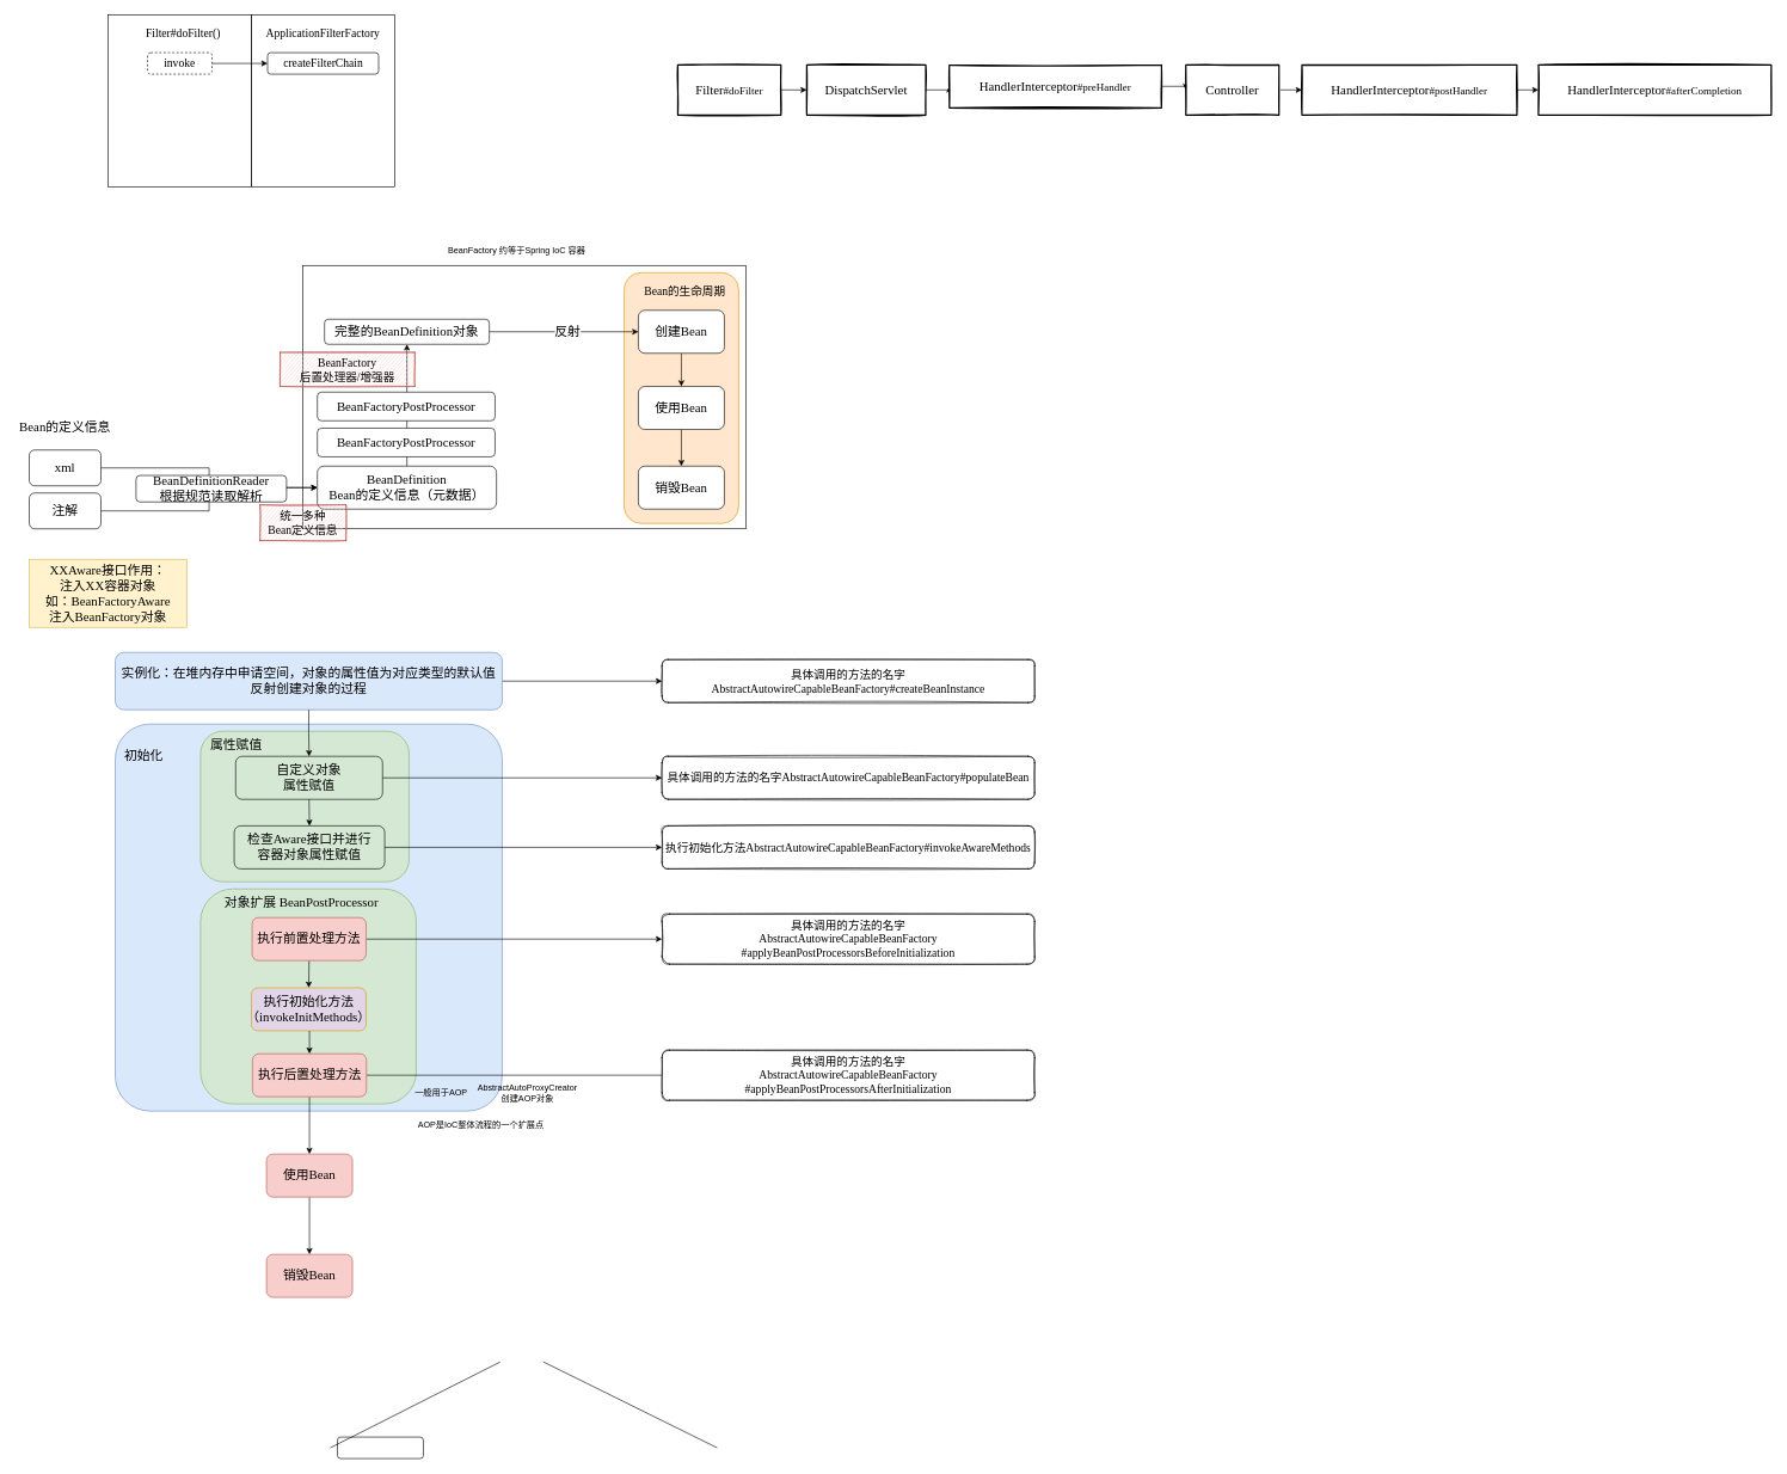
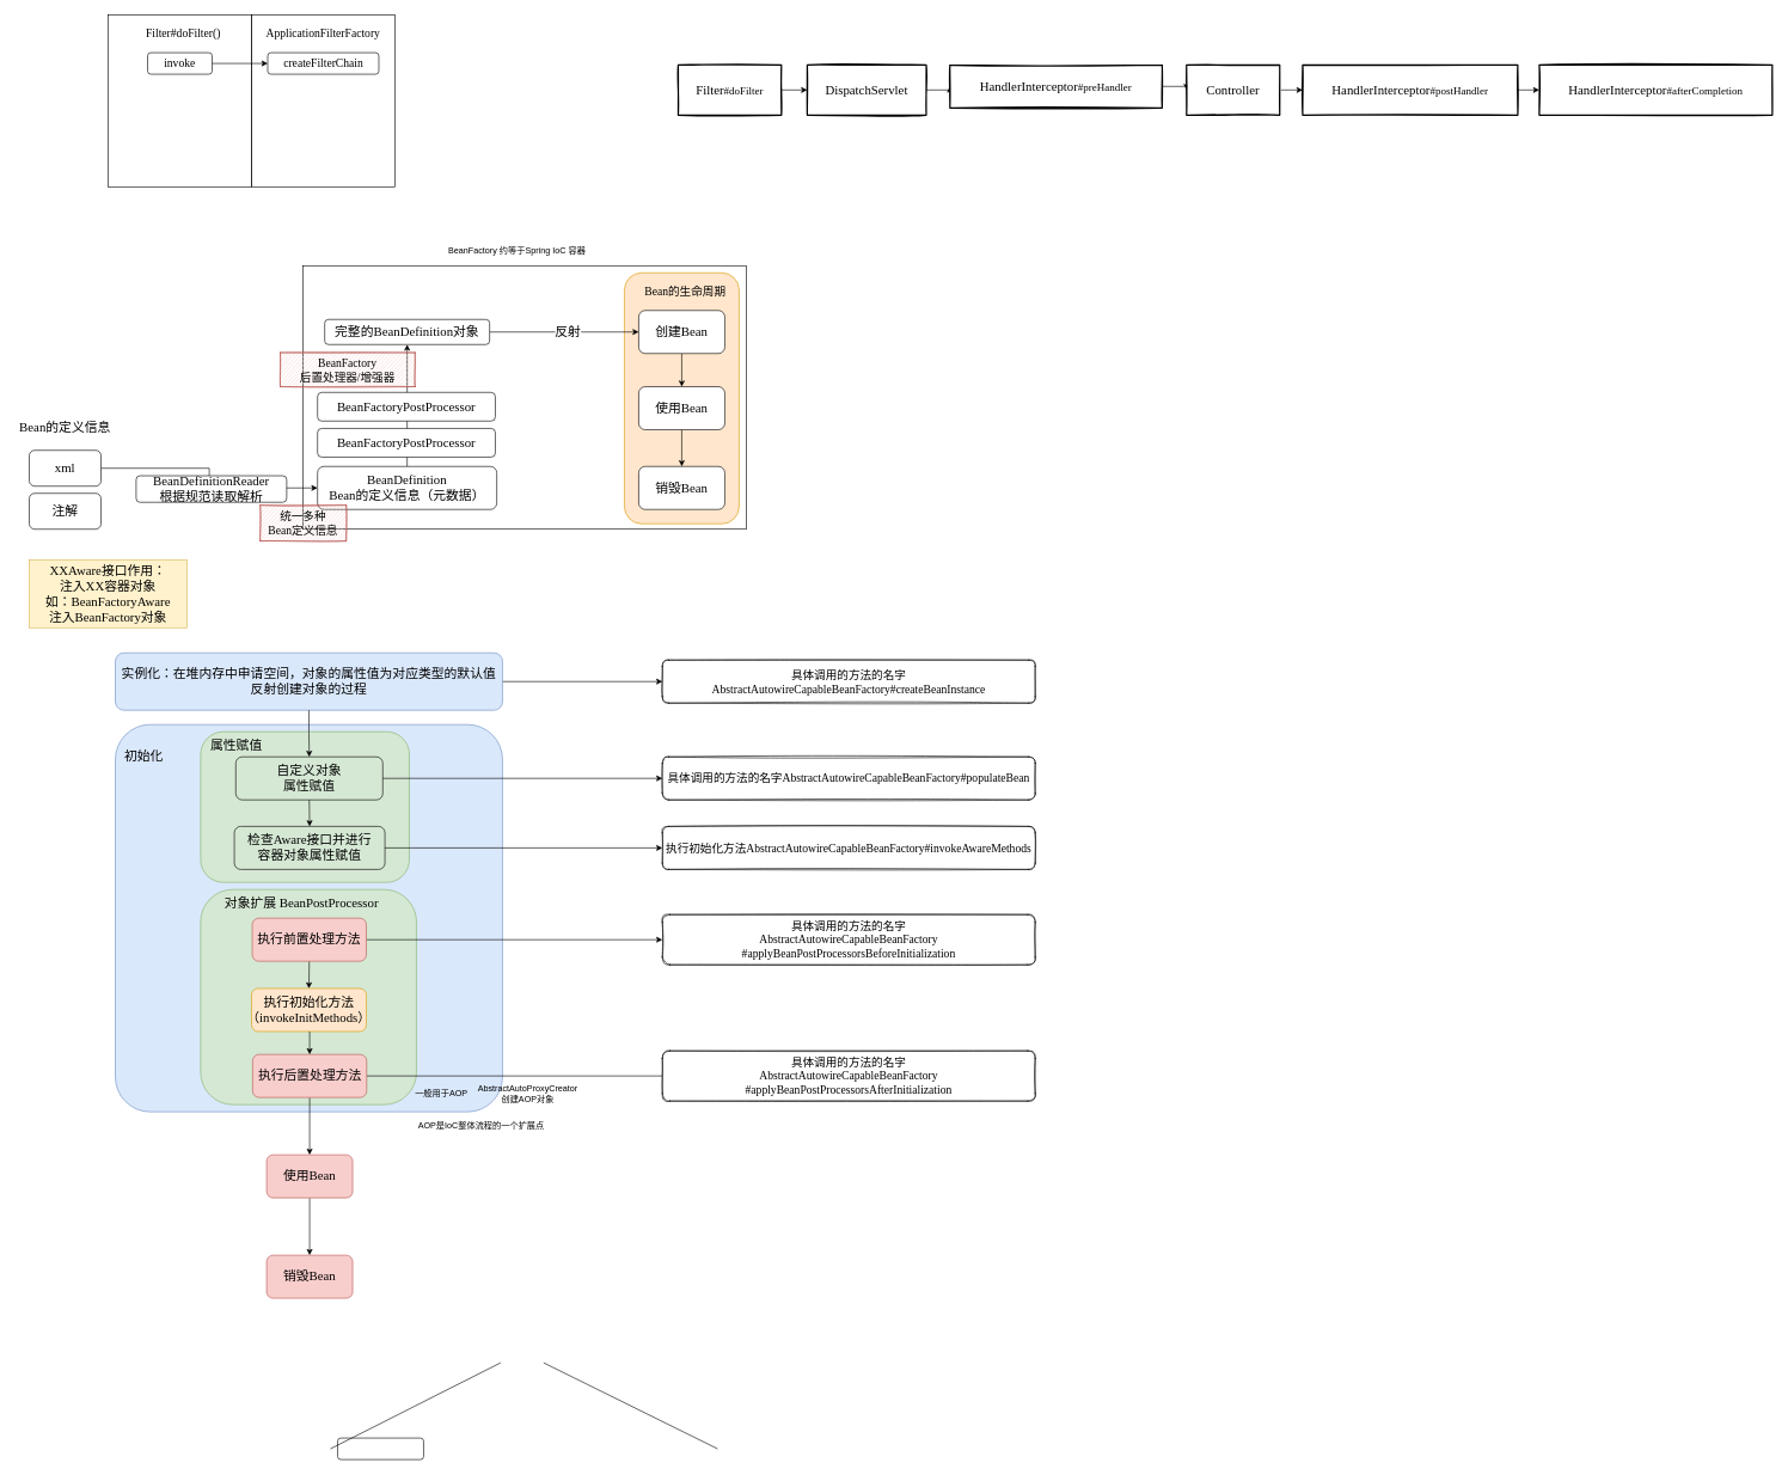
- <mxCell id="7" value="&lt;p style=&quot;font-size: 12pt;&quot;&gt;invoke&lt;/p&gt;" style="rounded=1;whiteSpace=wrap;html=1;labelBackgroundColor=none;fontFamily=Comic Sans MS;fontColor=#000000;fillColor=none;dashed=1;" parent="1" vertex="1"><mxGeometry x="205" y="73" width="90" height="30" as="geometry" /></mxCell>
+ <mxCell id="7" value="&lt;p style=&quot;font-size: 12pt;&quot;&gt;invoke&lt;/p&gt;" style="rounded=1;whiteSpace=wrap;html=1;labelBackgroundColor=none;fontFamily=Comic Sans MS;fontColor=#000000;fillColor=none;" parent="1" vertex="1"><mxGeometry x="205" y="73" width="90" height="30" as="geometry" /></mxCell>
- <mxCell id="13" style="edgeStyle=orthogonalEdgeStyle;rounded=0;orthogonalLoop=1;jettySize=auto;html=1;exitX=1;exitY=0.5;exitDx=0;exitDy=0;entryX=0;entryY=0.5;entryDx=0;entryDy=0;fontFamily=Comic Sans MS;fontSize=18;fontColor=default;" parent="1" source="14" target="19" edge="1"><mxGeometry relative="1" as="geometry" /></mxCell>
- <mxCell id="58" value="执行初始化方法&lt;br&gt;（invokeInitMethods）" style="rounded=1;whiteSpace=wrap;html=1;labelBackgroundColor=none;sketch=0;fontFamily=Comic Sans MS;fontSize=18;strokeColor=#d79b00;strokeWidth=1;fillColor=#e1d5e7;" parent="1" vertex="1"><mxGeometry x="350" y="1378" width="160" height="60" as="geometry" /></mxCell>
+ <mxCell id="58" value="执行初始化方法&lt;br&gt;（invokeInitMethods）" style="rounded=1;whiteSpace=wrap;html=1;labelBackgroundColor=none;sketch=0;fontFamily=Comic Sans MS;fontSize=18;strokeColor=#d79b00;strokeWidth=1;fillColor=#ffe6cc;" parent="1" vertex="1"><mxGeometry x="350" y="1378" width="160" height="60" as="geometry" /></mxCell>
